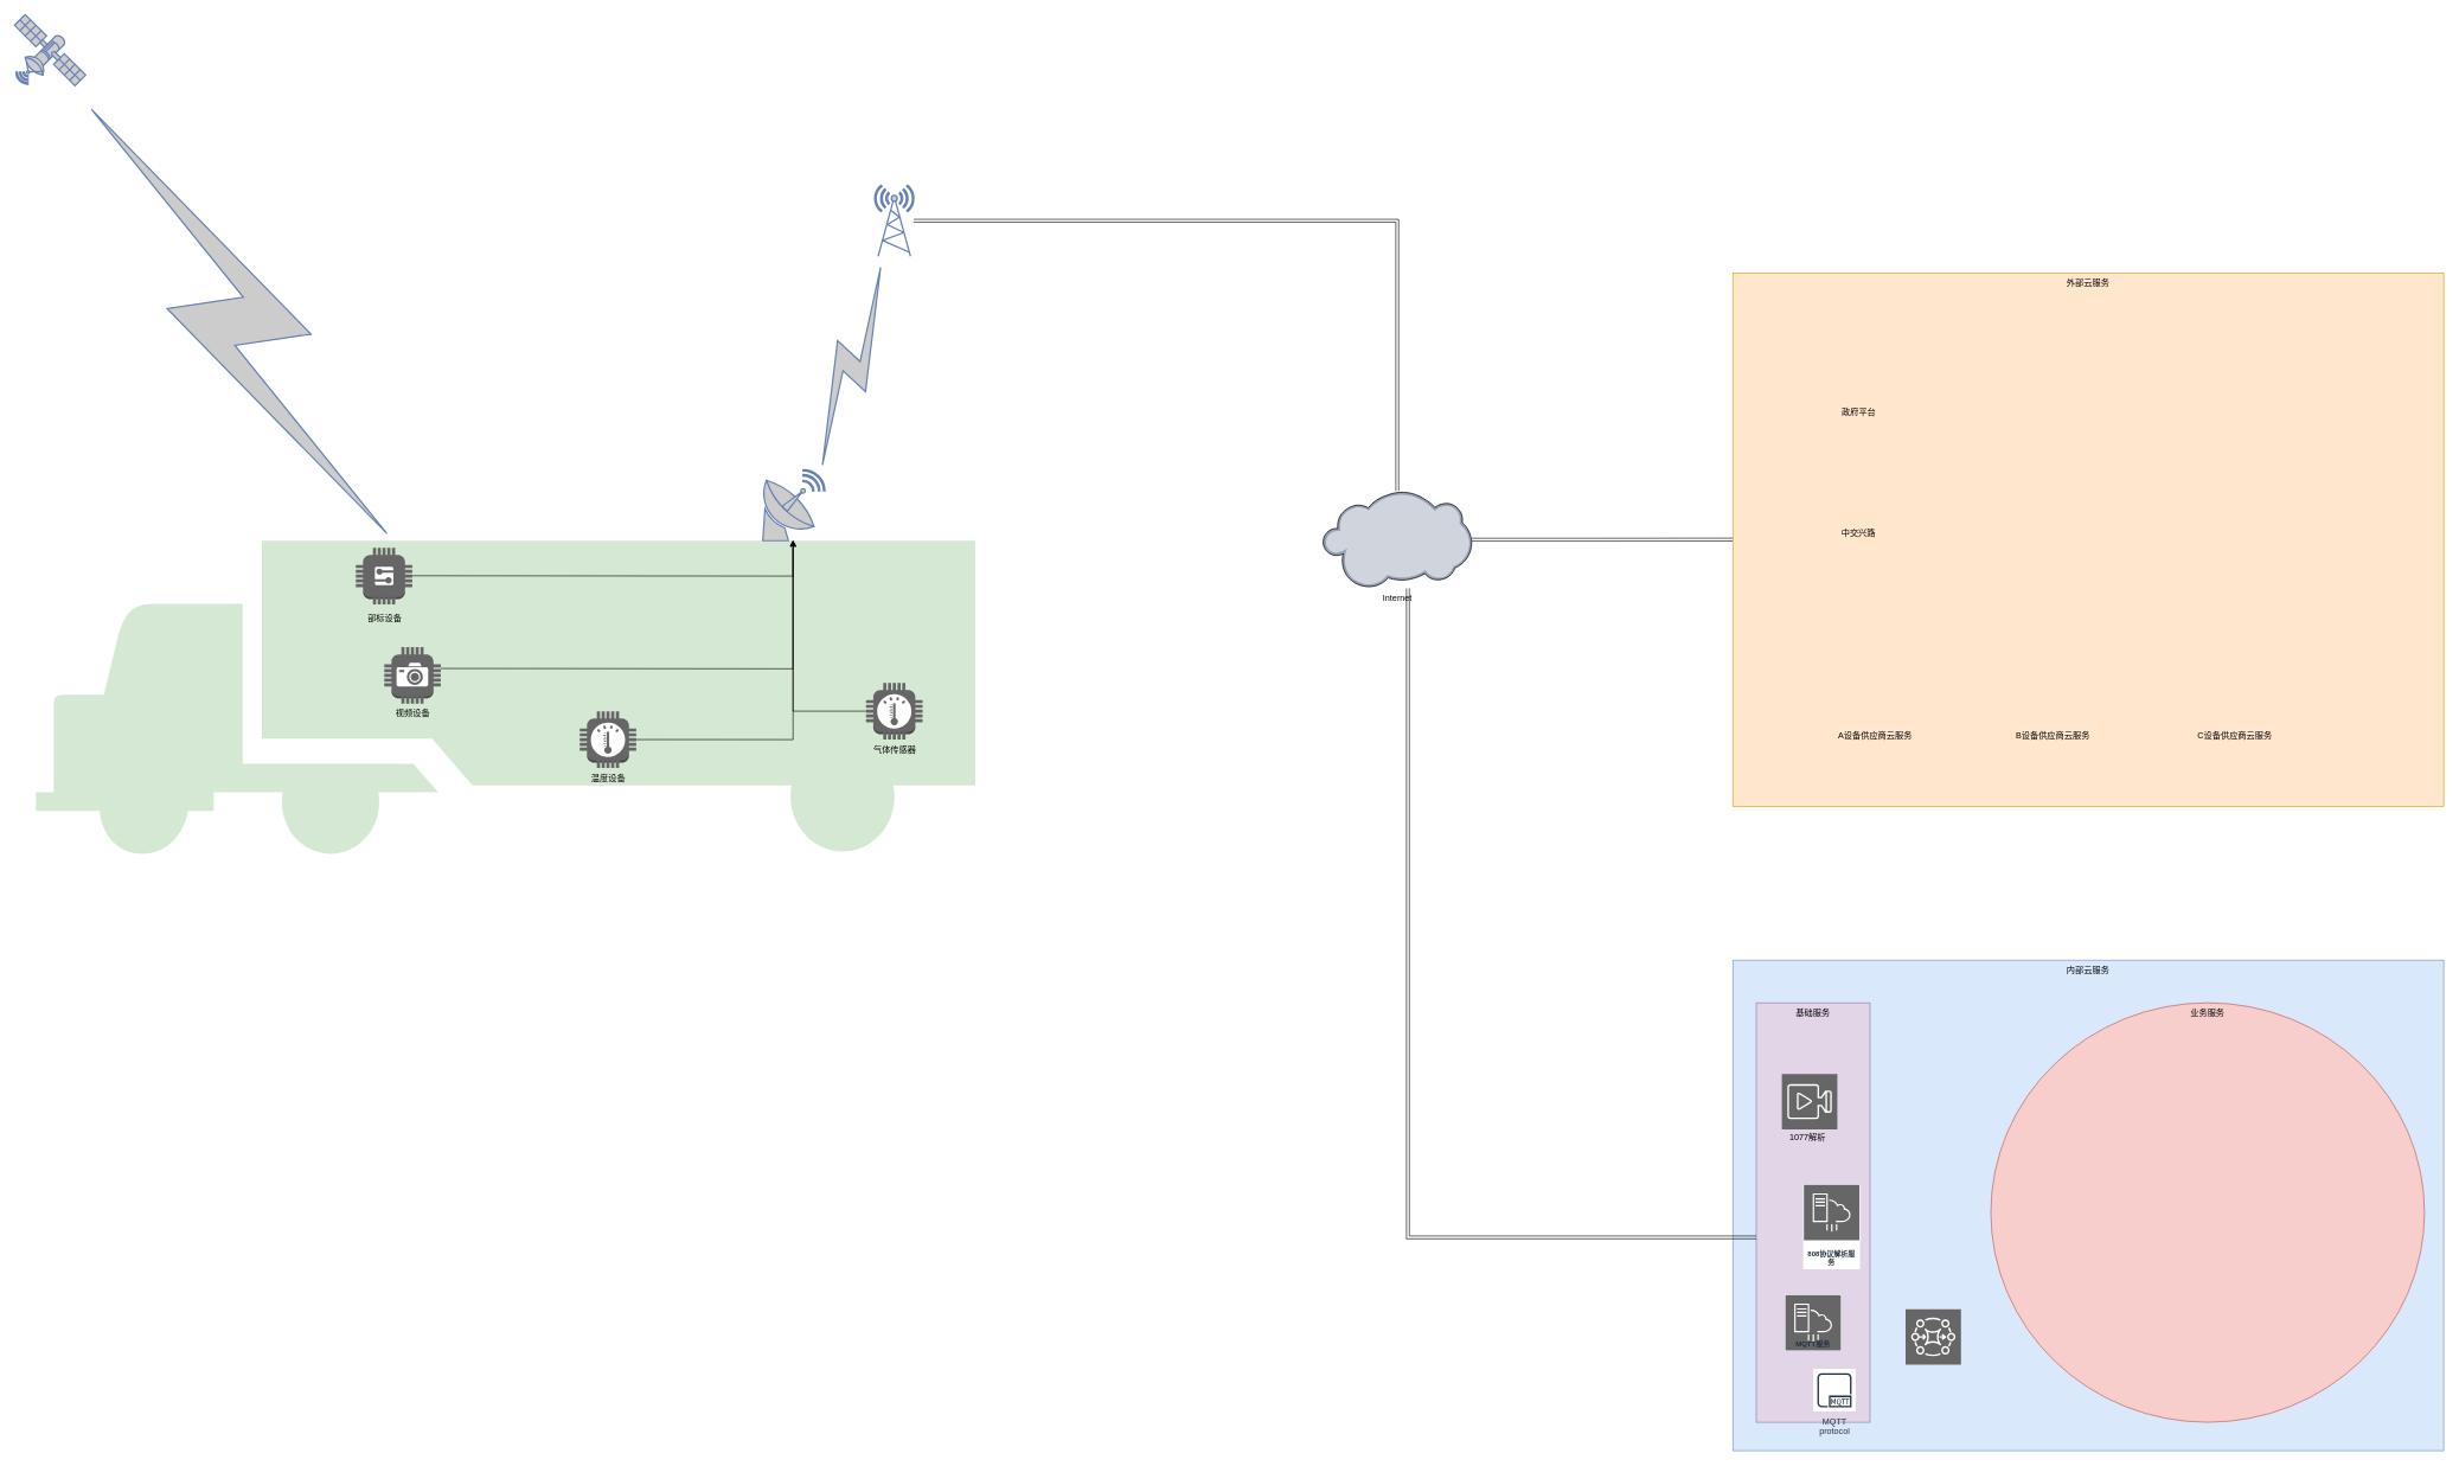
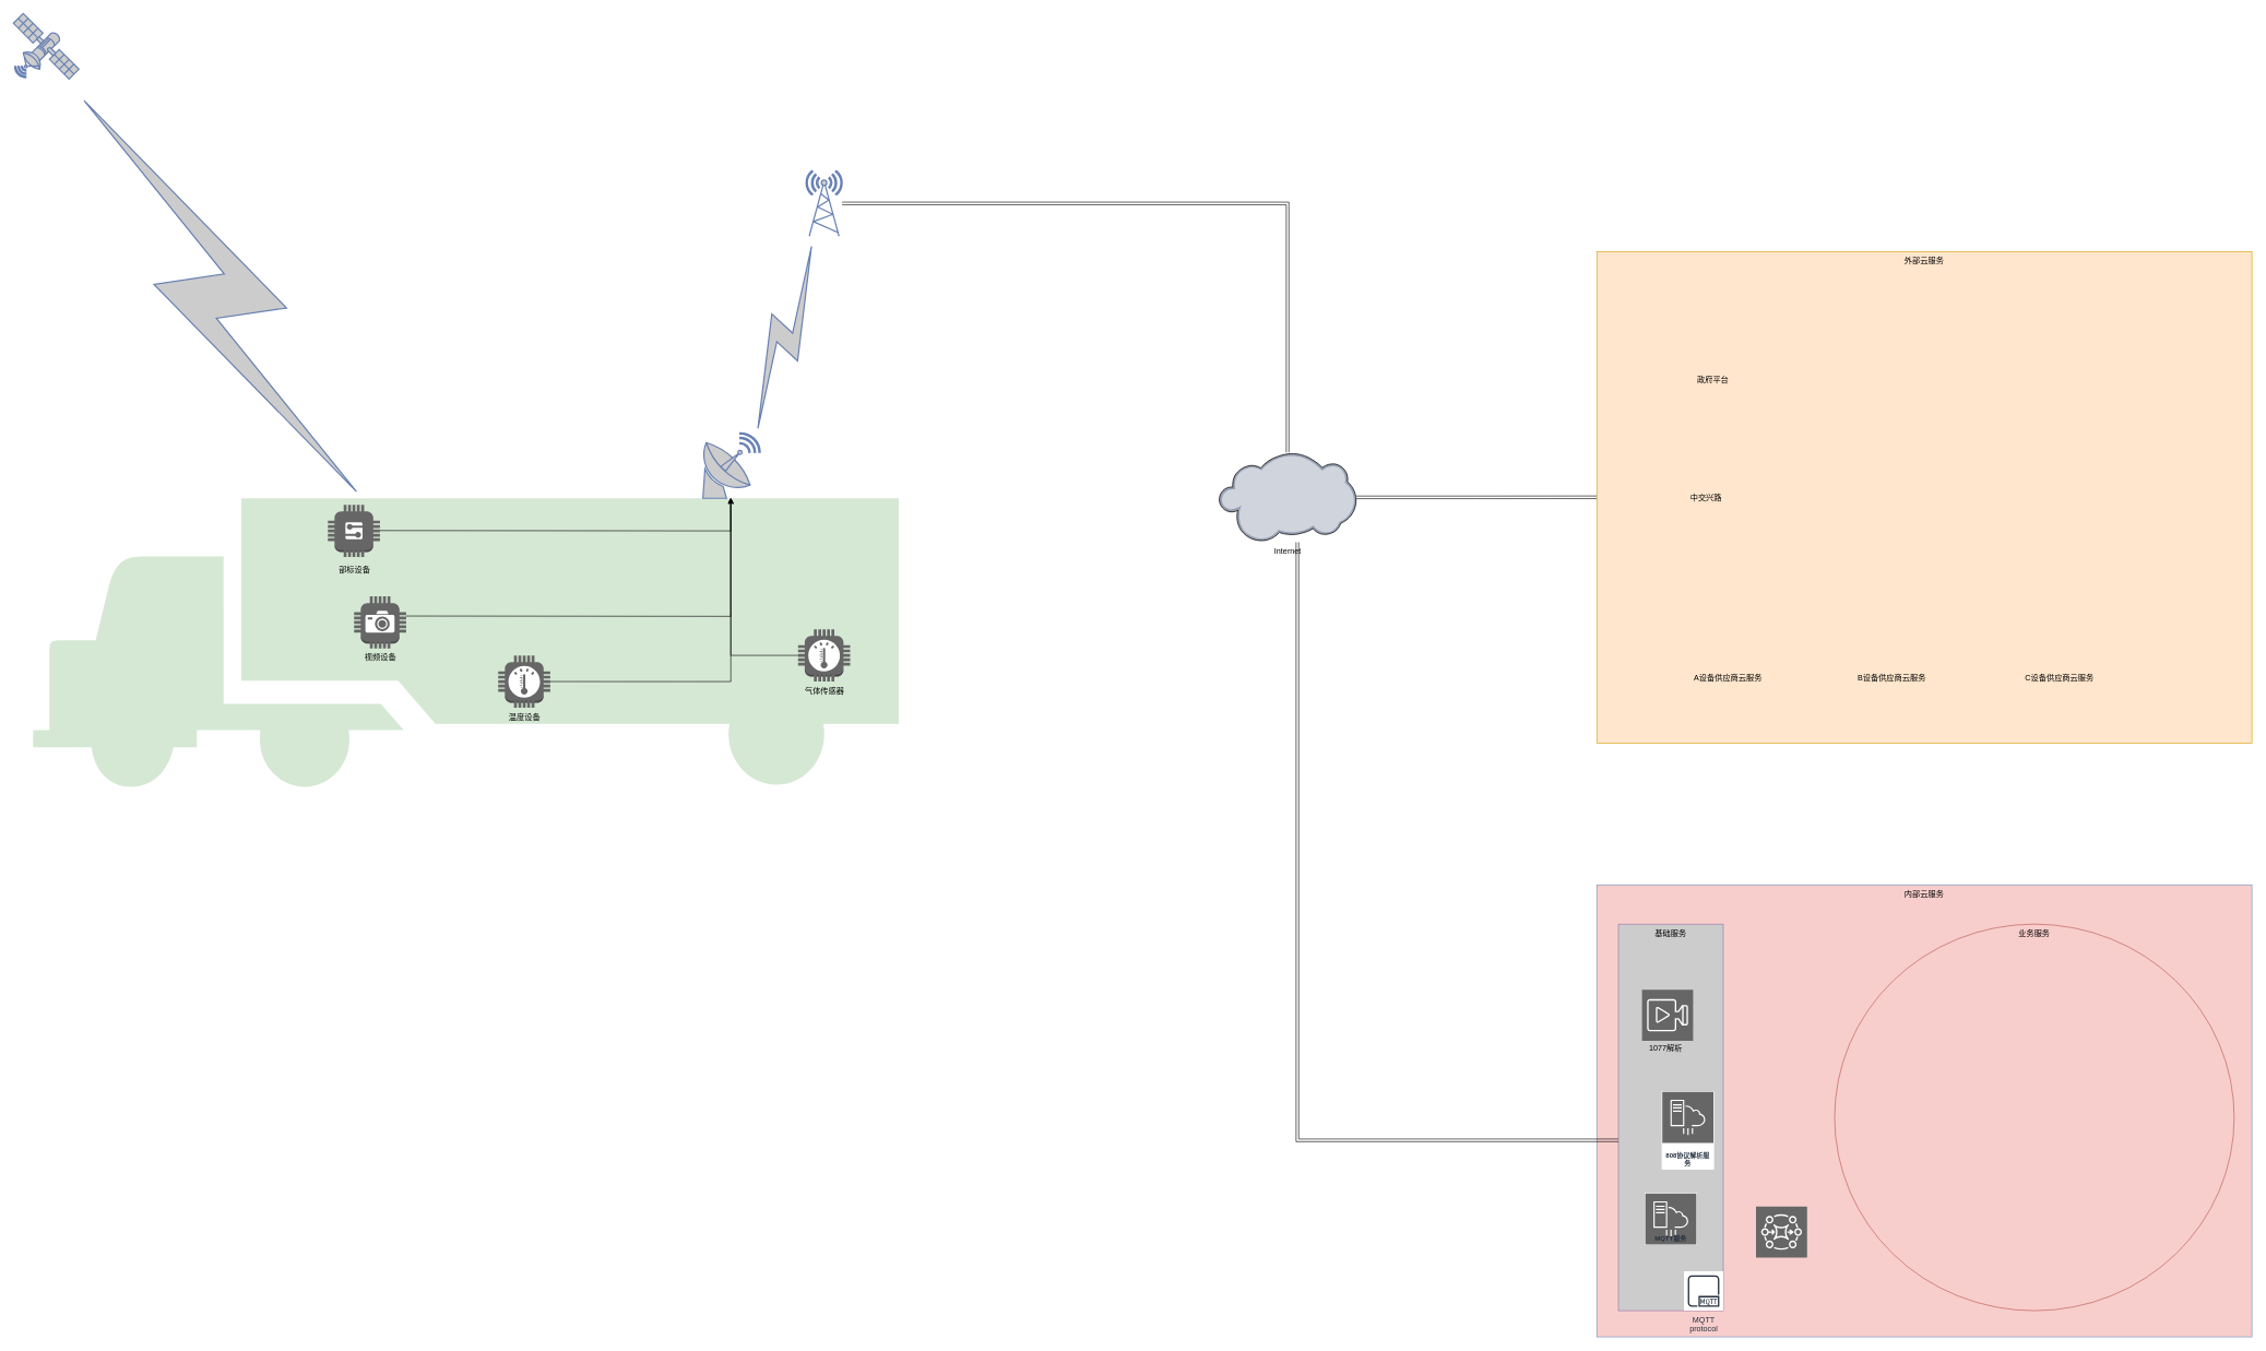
- <mxCell id="26" value="中交兴路" style="text;html=1;strokeColor=none;fillColor=none;align=center;verticalAlign=middle;whiteSpace=wrap;rounded=0;" vertex="1" parent="1"><mxGeometry x="2586" y="740" width="56" height="20" as="geometry" /></mxCell>
+ <mxCell id="26" value="中交兴路" style="text;html=1;strokeColor=none;fillColor=none;align=center;verticalAlign=middle;whiteSpace=wrap;rounded=0;" vertex="1" parent="1"><mxGeometry x="2576" y="750" width="56" height="20" as="geometry" /></mxCell>
- <mxCell id="16" value="温度设备" style="outlineConnect=0;dashed=0;verticalLabelPosition=bottom;verticalAlign=top;align=center;html=1;shape=mxgraph.aws3.thermostat;gradientColor=none;fillColor=#666666;" vertex="1" parent="1"><mxGeometry x="815" y="1000" width="79.5" height="79.5" as="geometry" /></mxCell>
+ <mxCell id="16" value="温度设备" style="outlineConnect=0;dashed=0;verticalLabelPosition=bottom;verticalAlign=top;align=center;html=1;shape=mxgraph.aws3.thermostat;gradientColor=none;fillColor=#666666;" vertex="1" parent="1"><mxGeometry x="760" y="1000" width="79.5" height="79.5" as="geometry" /></mxCell>
- <mxCell id="31" value="内部云服务" style="whiteSpace=wrap;html=1;verticalAlign=top;strokeColor=#6c8ebf;fillColor=#dae8fc;" vertex="1" parent="1"><mxGeometry x="2437" y="1350" width="1000" height="690" as="geometry" /></mxCell>
+ <mxCell id="31" value="内部云服务" style="whiteSpace=wrap;html=1;verticalAlign=top;strokeColor=#6c8ebf;fillColor=#f8cecc;" vertex="1" parent="1"><mxGeometry x="2437" y="1350" width="1000" height="690" as="geometry" /></mxCell>
- <mxCell id="32" value="基础服务" style="whiteSpace=wrap;html=1;verticalAlign=top;strokeColor=#9673a6;fillColor=#e1d5e7;" vertex="1" parent="1"><mxGeometry x="2470" y="1410" width="160" height="590" as="geometry" /></mxCell>
+ <mxCell id="32" value="基础服务" style="whiteSpace=wrap;html=1;verticalAlign=top;strokeColor=#9673a6;fillColor=#cccccc;" vertex="1" parent="1"><mxGeometry x="2470" y="1410" width="160" height="590" as="geometry" /></mxCell>
- <mxCell id="39" value="MQTT&#10;protocol" style="outlineConnect=0;fontColor=#232F3E;gradientColor=none;strokeColor=#232F3E;fillColor=#ffffff;dashed=0;verticalLabelPosition=bottom;verticalAlign=top;align=center;html=1;fontSize=12;fontStyle=0;aspect=fixed;shape=mxgraph.aws4.resourceIcon;resIcon=mxgraph.aws4.mqtt_protocol;" vertex="1" parent="1"><mxGeometry x="2550" y="1925" width="60" height="60" as="geometry" /></mxCell>
+ <mxCell id="39" value="MQTT&#10;protocol" style="outlineConnect=0;fontColor=#232F3E;gradientColor=none;strokeColor=#232F3E;fillColor=#ffffff;dashed=0;verticalLabelPosition=bottom;verticalAlign=top;align=center;html=1;fontSize=12;fontStyle=0;aspect=fixed;shape=mxgraph.aws4.resourceIcon;resIcon=mxgraph.aws4.mqtt_protocol;" vertex="1" parent="1"><mxGeometry x="2570" y="1940" width="60" height="60" as="geometry" /></mxCell>
